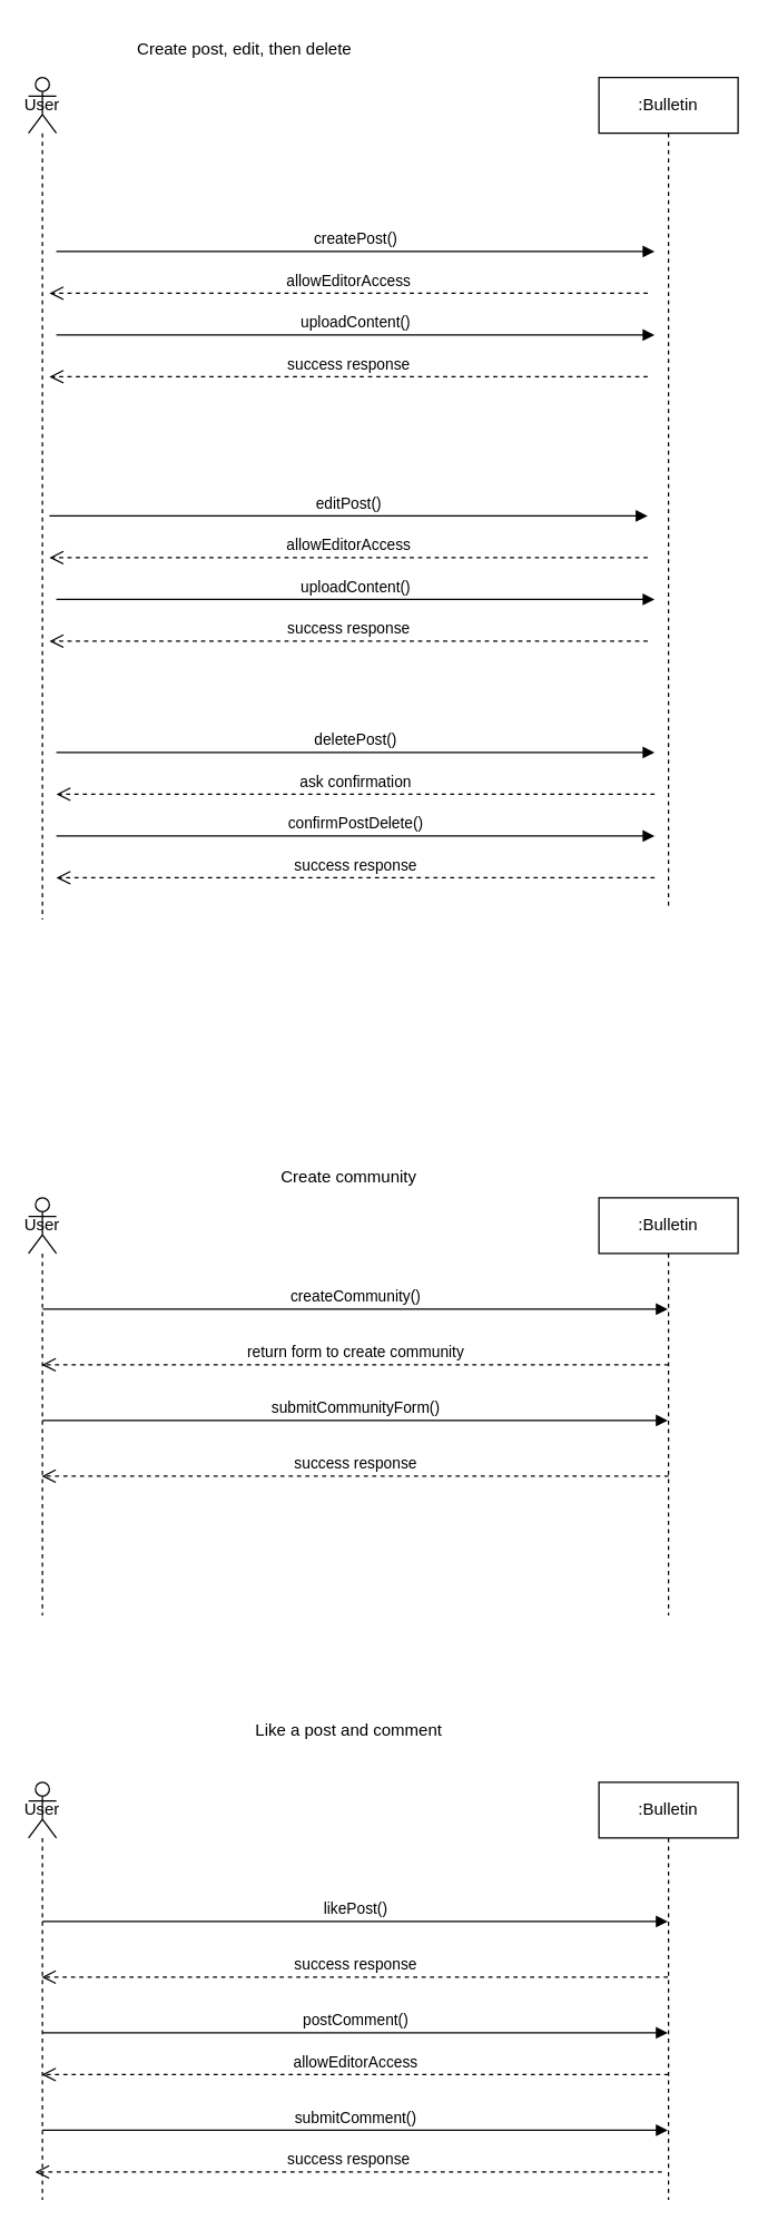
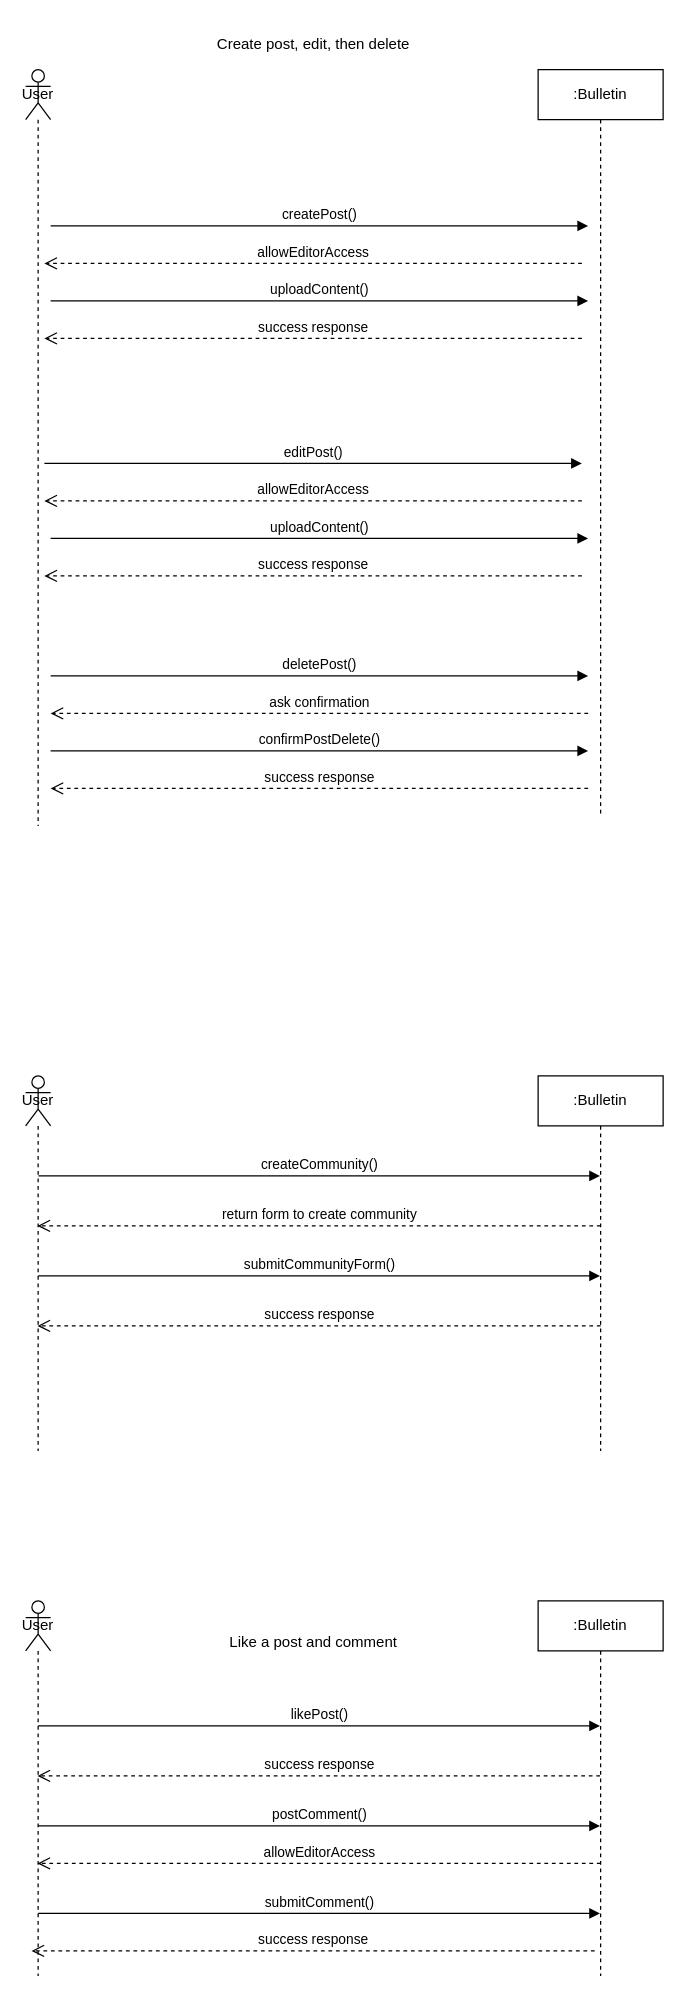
- <mxCell id="4" value="Create post, edit, then delete" style="text;html=1;align=center;verticalAlign=middle;resizable=0;points=[];autosize=1;strokeColor=none;fillColor=none;" vertex="1" parent="1"><mxGeometry x="85" y="20" width="180" height="30" as="geometry" /></mxCell>
+ <mxCell id="4" value="Create post, edit, then delete" style="text;html=1;align=center;verticalAlign=middle;resizable=0;points=[];autosize=1;strokeColor=none;fillColor=none;" vertex="1" parent="1"><mxGeometry x="160" y="20" width="180" height="30" as="geometry" /></mxCell>
- <mxCell id="15" value="Create community" style="text;html=1;align=center;verticalAlign=middle;resizable=0;points=[];autosize=1;strokeColor=none;fillColor=none;" vertex="1" parent="1"><mxGeometry x="190" y="830" width="120" height="30" as="geometry" /></mxCell>
- <mxCell id="24" value="Like a post and comment" style="text;html=1;align=center;verticalAlign=middle;resizable=0;points=[];autosize=1;strokeColor=none;fillColor=none;" vertex="1" parent="1"><mxGeometry x="170" y="1228" width="160" height="30" as="geometry" /></mxCell>
+ <mxCell id="24" value="Like a post and comment" style="text;html=1;align=center;verticalAlign=middle;resizable=0;points=[];autosize=1;strokeColor=none;fillColor=none;" vertex="1" parent="1"><mxGeometry x="170" y="1298" width="160" height="30" as="geometry" /></mxCell>
